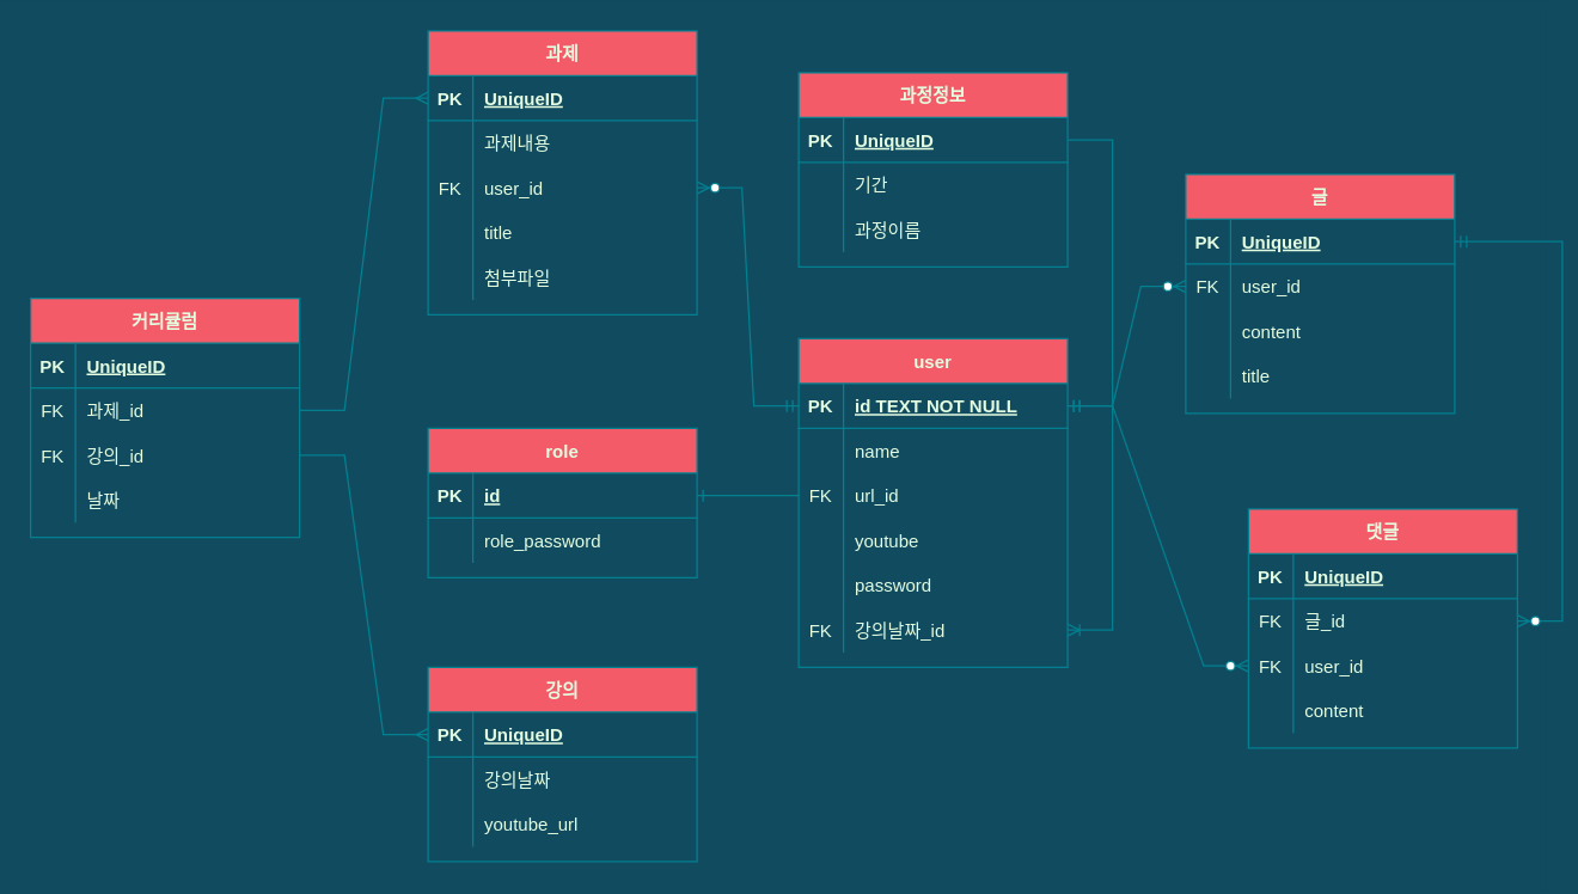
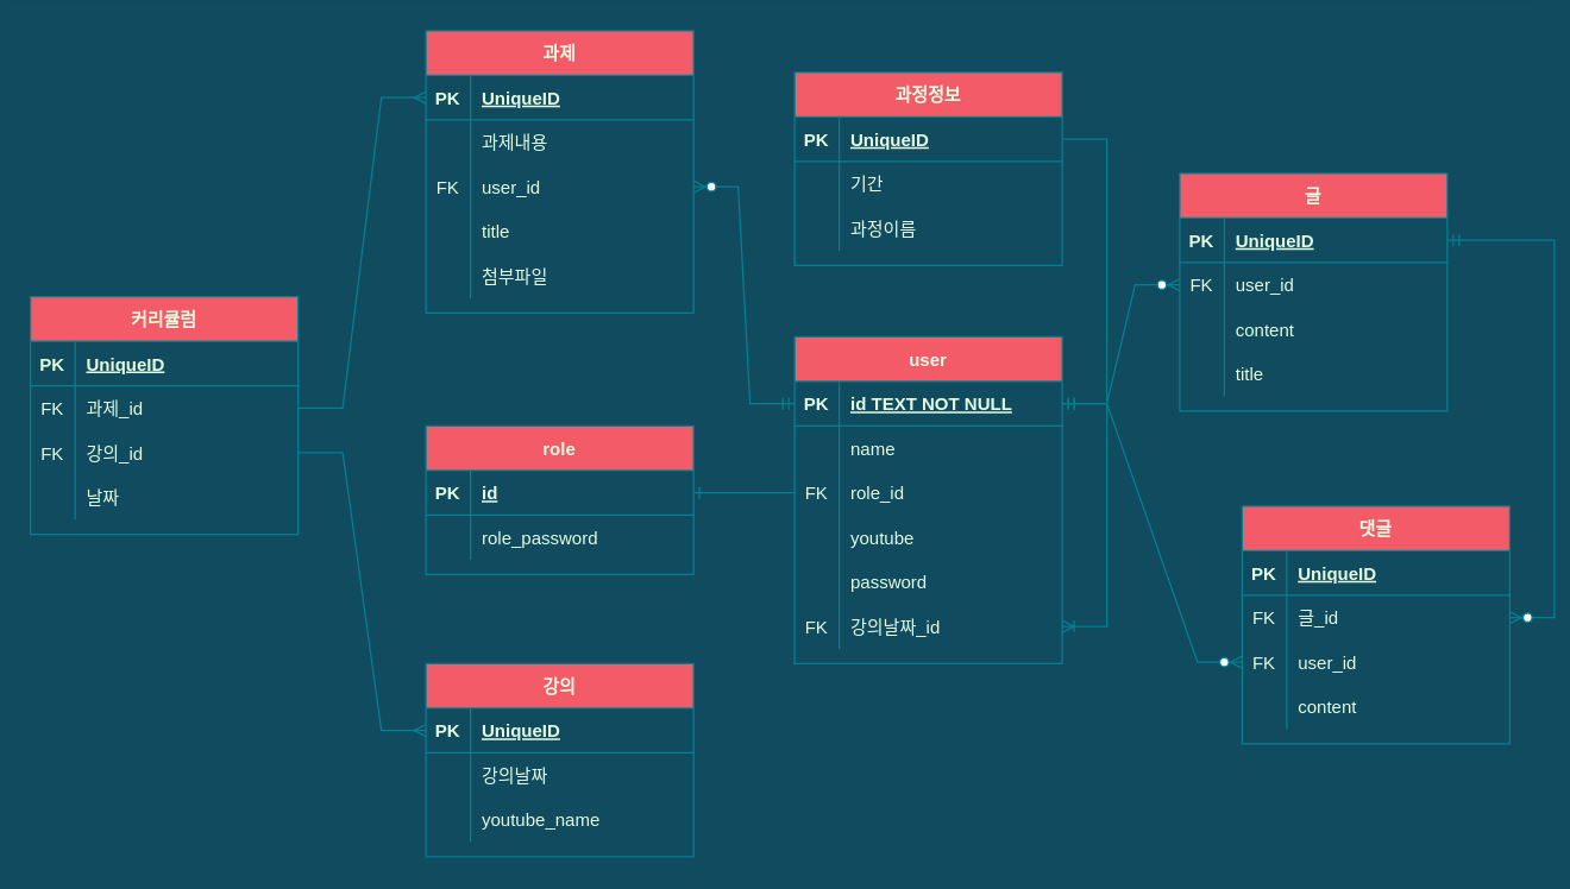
- <mxCell id="11" value="url_id" style="shape=partialRectangle;connectable=0;fillColor=none;top=0;left=0;bottom=0;right=0;align=left;spacingLeft=6;overflow=hidden;strokeColor=#028090;fontColor=#E4FDE1;" parent="9" vertex="1"><mxGeometry x="30" width="150" height="30" as="geometry"><mxRectangle width="150" height="30" as="alternateBounds" /></mxGeometry></mxCell>
+ <mxCell id="11" value="role_id" style="shape=partialRectangle;connectable=0;fillColor=none;top=0;left=0;bottom=0;right=0;align=left;spacingLeft=6;overflow=hidden;strokeColor=#028090;fontColor=#E4FDE1;" parent="9" vertex="1"><mxGeometry x="30" width="150" height="30" as="geometry"><mxRectangle width="150" height="30" as="alternateBounds" /></mxGeometry></mxCell>
- <mxCell id="49" value="youtube_url" style="shape=partialRectangle;connectable=0;fillColor=none;top=0;left=0;bottom=0;right=0;align=left;spacingLeft=6;overflow=hidden;fontFamily=Helvetica;fontSize=12;fontColor=#E4FDE1;strokeColor=#028090;" parent="47" vertex="1"><mxGeometry x="30" width="150" height="30" as="geometry"><mxRectangle width="150" height="30" as="alternateBounds" /></mxGeometry></mxCell>
+ <mxCell id="49" value="youtube_name" style="shape=partialRectangle;connectable=0;fillColor=none;top=0;left=0;bottom=0;right=0;align=left;spacingLeft=6;overflow=hidden;fontFamily=Helvetica;fontSize=12;fontColor=#E4FDE1;strokeColor=#028090;" parent="47" vertex="1"><mxGeometry x="30" width="150" height="30" as="geometry"><mxRectangle width="150" height="30" as="alternateBounds" /></mxGeometry></mxCell>
